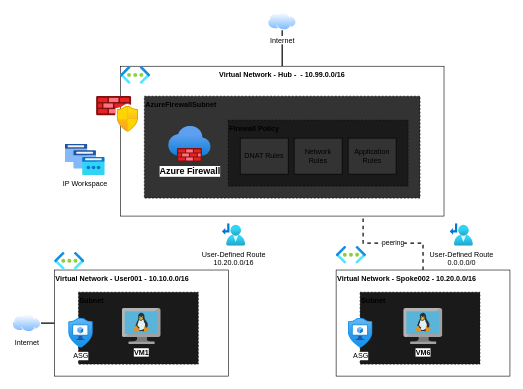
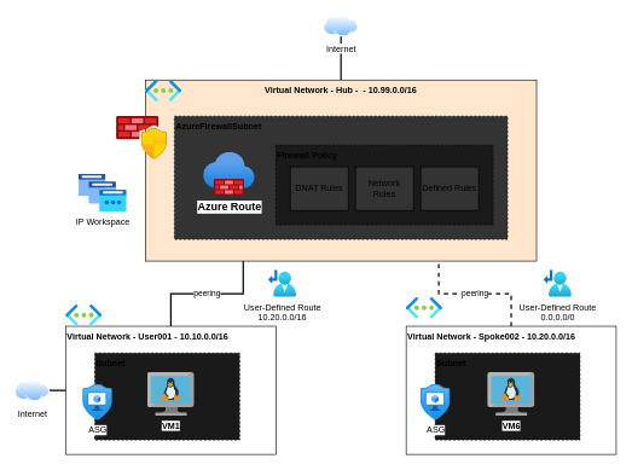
- <mxCell id="3" value="Virtual Network - Hub -&amp;nbsp;&amp;nbsp;- 10.99.0.0/16" style="rounded=0;whiteSpace=wrap;html=1;verticalAlign=top;fontStyle=1" vertex="1" parent="1"><mxGeometry x="200" y="110" width="540" height="250" as="geometry" /></mxCell>
+ <mxCell id="3" value="Virtual Network - Hub -&amp;nbsp;&amp;nbsp;- 10.99.0.0/16" style="rounded=0;whiteSpace=wrap;html=1;verticalAlign=top;fontStyle=1;fillColor=#ffe6cc;" vertex="1" parent="1"><mxGeometry x="200" y="110" width="540" height="250" as="geometry" /></mxCell>
- <mxCell id="20" value="Application Rules" style="rounded=0;whiteSpace=wrap;html=1;fillColor=#333333;" vertex="1" parent="1"><mxGeometry x="580" y="230" width="80" height="60" as="geometry" /></mxCell>
+ <mxCell id="20" value="Defined Rules" style="rounded=0;whiteSpace=wrap;html=1;fillColor=#333333;" vertex="1" parent="1"><mxGeometry x="580" y="230" width="80" height="60" as="geometry" /></mxCell>
- <mxCell id="5" value="Azure Firewall" style="image;aspect=fixed;html=1;points=[];align=center;fontSize=15;image=img/lib/azure2/networking/Firewalls.svg;fontStyle=1" vertex="1" parent="1"><mxGeometry x="280.25" y="210" width="71" height="60" as="geometry" /></mxCell>
+ <mxCell id="5" value="Azure Route" style="image;aspect=fixed;html=1;points=[];align=center;fontSize=15;image=img/lib/azure2/networking/Firewalls.svg;fontStyle=1" vertex="1" parent="1"><mxGeometry x="280.25" y="210" width="71" height="60" as="geometry" /></mxCell>
+ <mxCell id="13" value="peering" style="rounded=0;orthogonalLoop=1;jettySize=auto;html=1;strokeWidth=2;endArrow=none;endFill=0;edgeStyle=orthogonalEdgeStyle;entryX=0.25;entryY=1;entryDx=0;entryDy=0;" edge="1" parent="1" source="14" target="3"><mxGeometry relative="1" as="geometry" /></mxCell>
